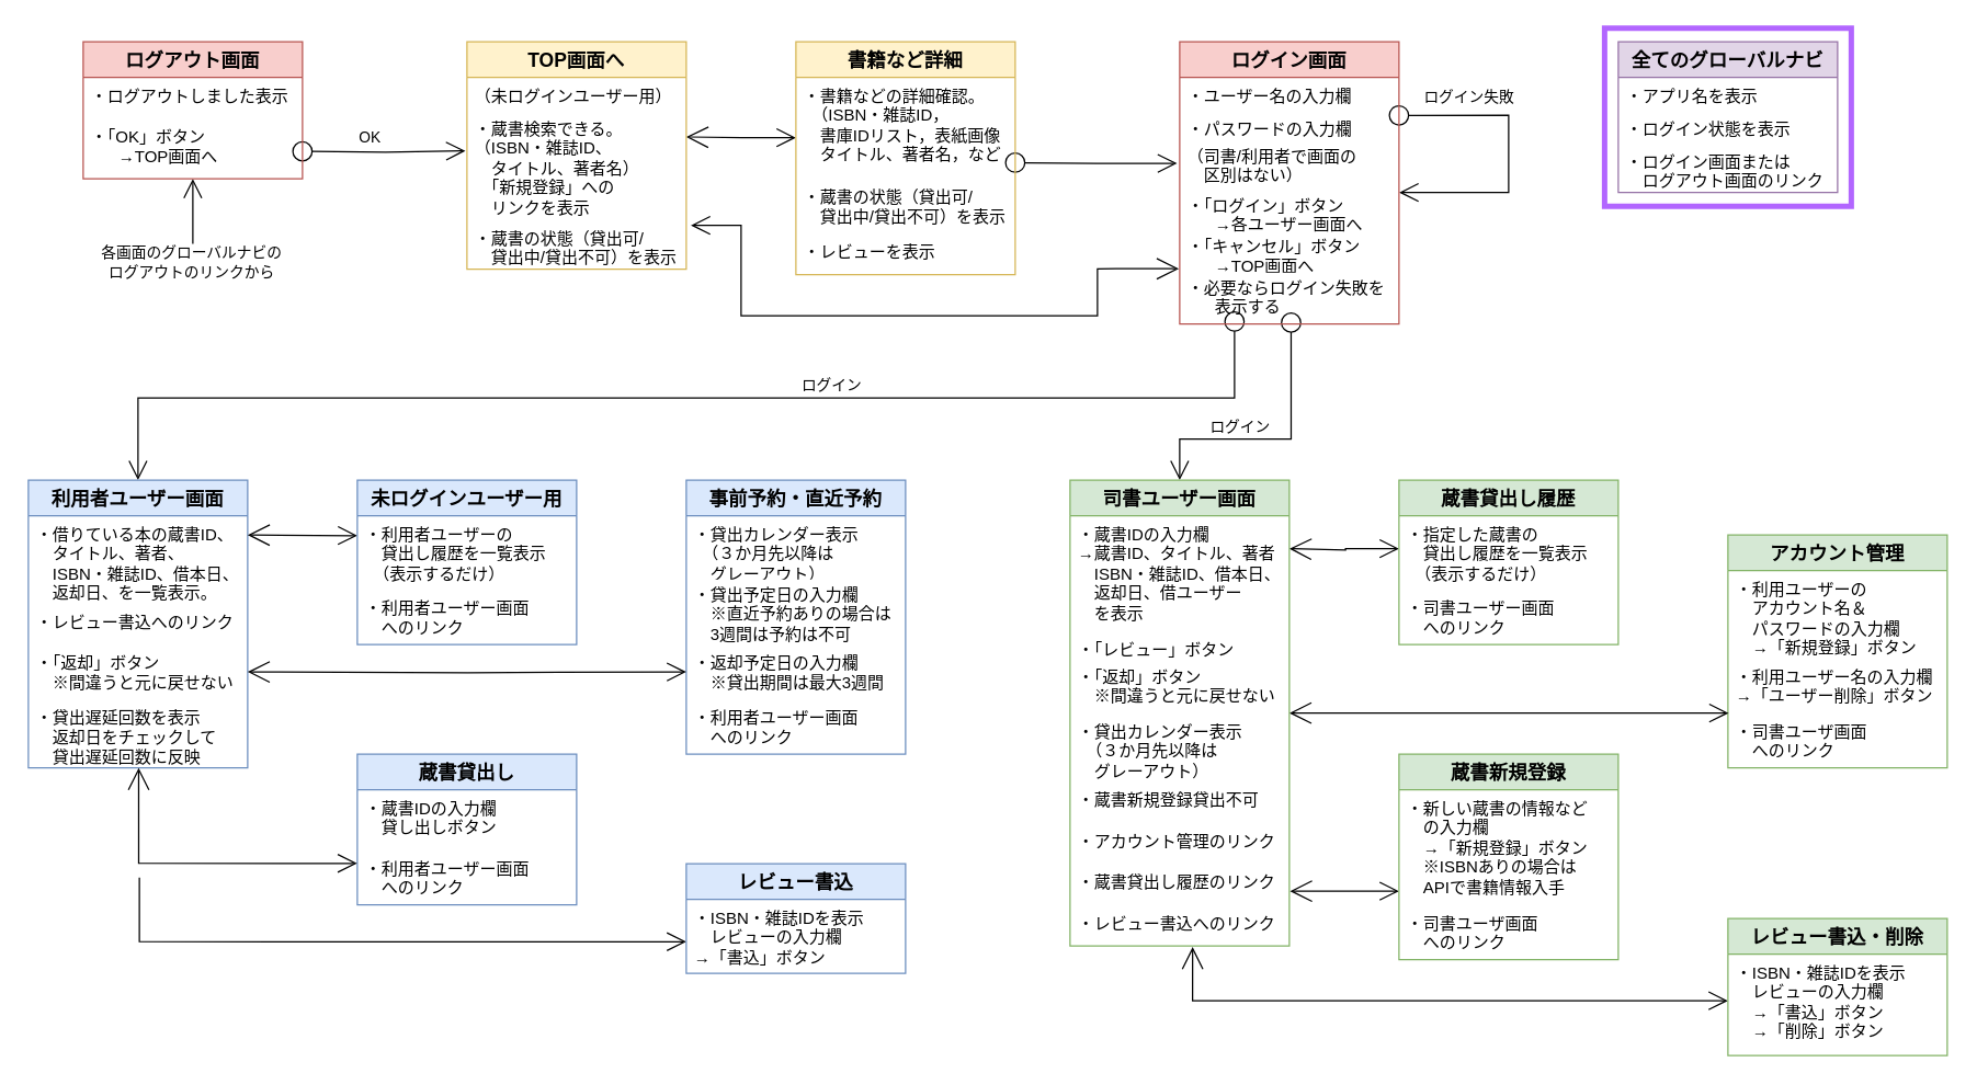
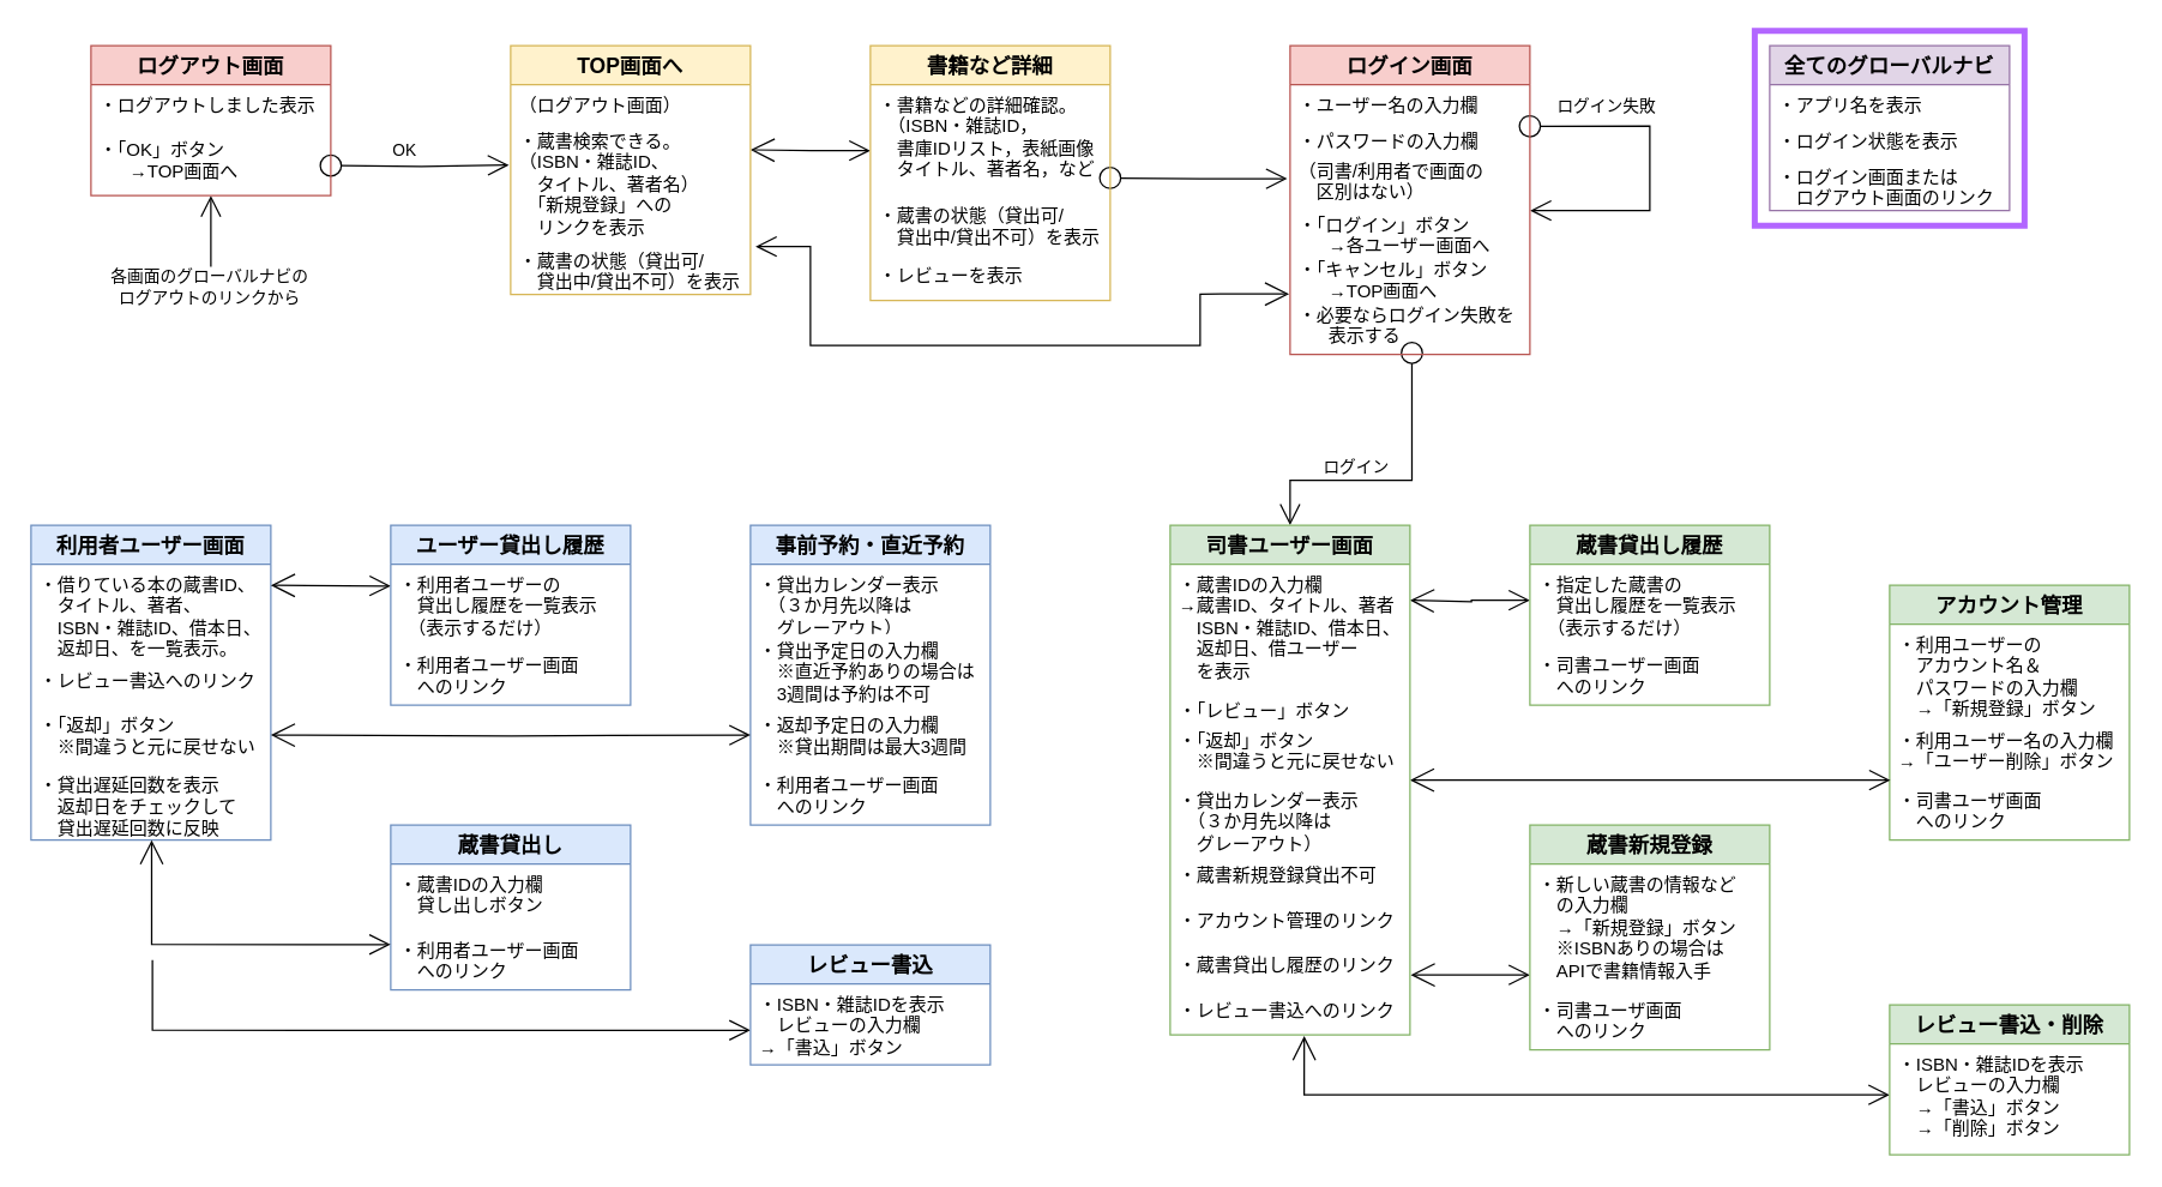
- <mxCell id="19" value="&lt;span style=&quot;text-wrap-mode: nowrap;&quot;&gt;（未ログインユーザー用）&lt;/span&gt;" style="text;strokeColor=none;fillColor=none;spacingLeft=4;spacingRight=4;overflow=hidden;rotatable=0;points=[[0,0.5],[1,0.5]];portConstraint=eastwest;fontSize=12;whiteSpace=wrap;html=1;" vertex="1" parent="18"><mxGeometry y="26" width="160" height="24" as="geometry" /></mxCell>
+ <mxCell id="19" value="&lt;span style=&quot;text-wrap-mode: nowrap;&quot;&gt;（ログアウト画面）&lt;/span&gt;" style="text;strokeColor=none;fillColor=none;spacingLeft=4;spacingRight=4;overflow=hidden;rotatable=0;points=[[0,0.5],[1,0.5]];portConstraint=eastwest;fontSize=12;whiteSpace=wrap;html=1;" vertex="1" parent="18"><mxGeometry y="26" width="160" height="24" as="geometry" /></mxCell>
- <mxCell id="4" value="" style="endArrow=open;endSize=12;startArrow=oval;startSize=14;startFill=0;edgeStyle=orthogonalEdgeStyle;rounded=0;endFill=0;exitX=0.25;exitY=0.956;exitDx=0;exitDy=0;entryX=0.5;entryY=0;entryDx=0;entryDy=0;exitPerimeter=0;" edge="1" parent="1" source="32" target="33"><mxGeometry as="geometry"><mxPoint x="900" y="220" as="sourcePoint" /><mxPoint x="220" y="310" as="targetPoint" /><Array as="points"><mxPoint x="900" y="290" /><mxPoint x="100" y="290" /></Array></mxGeometry></mxCell>
- <mxCell id="5" value="ログイン" style="edgeLabel;html=1;align=center;verticalAlign=middle;resizable=0;points=[];" vertex="1" connectable="0" parent="4"><mxGeometry relative="1" as="geometry"><mxPoint x="108" y="-10" as="offset" /></mxGeometry></mxCell>
- <mxCell id="70" value="未ログインユーザー用" style="swimlane;fontStyle=1;childLayout=stackLayout;horizontal=1;startSize=26;horizontalStack=0;resizeParent=1;resizeParentMax=0;resizeLast=0;collapsible=1;marginBottom=0;align=center;fontSize=14;fillColor=#dae8fc;strokeColor=#6c8ebf;" vertex="1" parent="1"><mxGeometry x="260" y="350" width="160" height="120" as="geometry" /></mxCell>
+ <mxCell id="70" value="ユーザー貸出し履歴" style="swimlane;fontStyle=1;childLayout=stackLayout;horizontal=1;startSize=26;horizontalStack=0;resizeParent=1;resizeParentMax=0;resizeLast=0;collapsible=1;marginBottom=0;align=center;fontSize=14;fillColor=#dae8fc;strokeColor=#6c8ebf;" vertex="1" parent="1"><mxGeometry x="260" y="350" width="160" height="120" as="geometry" /></mxCell>
